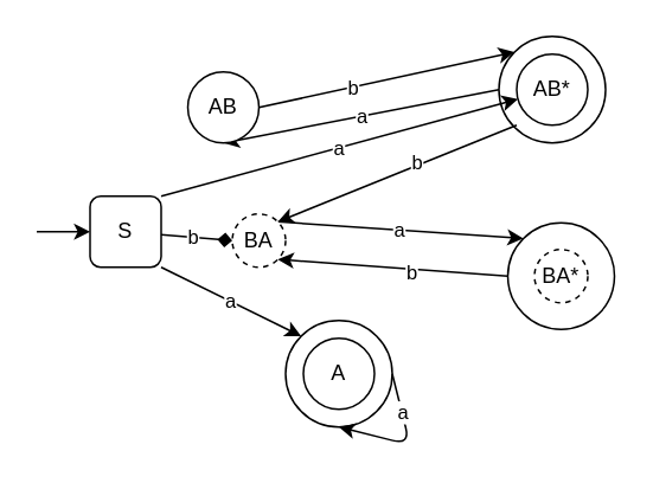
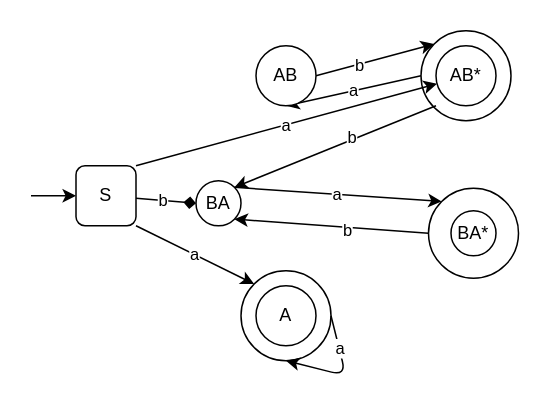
- <mxCell id="17" value="AB" style="ellipse;whiteSpace=wrap;html=1;aspect=fixed;" parent="1" vertex="1"><mxGeometry x="105" y="40" width="40" height="40" as="geometry" /></mxCell>
+ <mxCell id="17" value="AB" style="ellipse;whiteSpace=wrap;html=1;aspect=fixed;" parent="1" vertex="1"><mxGeometry x="170" y="30" width="40" height="40" as="geometry" /></mxCell>
- <mxCell id="22" value="BA" style="ellipse;whiteSpace=wrap;html=1;aspect=fixed;dashed=1;" parent="1" vertex="1"><mxGeometry x="130" y="120" width="30" height="30" as="geometry" /></mxCell>
+ <mxCell id="22" value="BA" style="ellipse;whiteSpace=wrap;html=1;aspect=fixed;" parent="1" vertex="1"><mxGeometry x="130" y="120" width="30" height="30" as="geometry" /></mxCell>
- <mxCell id="25" value="BA*" style="ellipse;whiteSpace=wrap;html=1;aspect=fixed;dashed=1;" parent="1" vertex="1"><mxGeometry x="300" y="140" width="30" height="30" as="geometry" /></mxCell>
+ <mxCell id="25" value="BA*" style="ellipse;whiteSpace=wrap;html=1;aspect=fixed;" parent="1" vertex="1"><mxGeometry x="300" y="140" width="30" height="30" as="geometry" /></mxCell>
